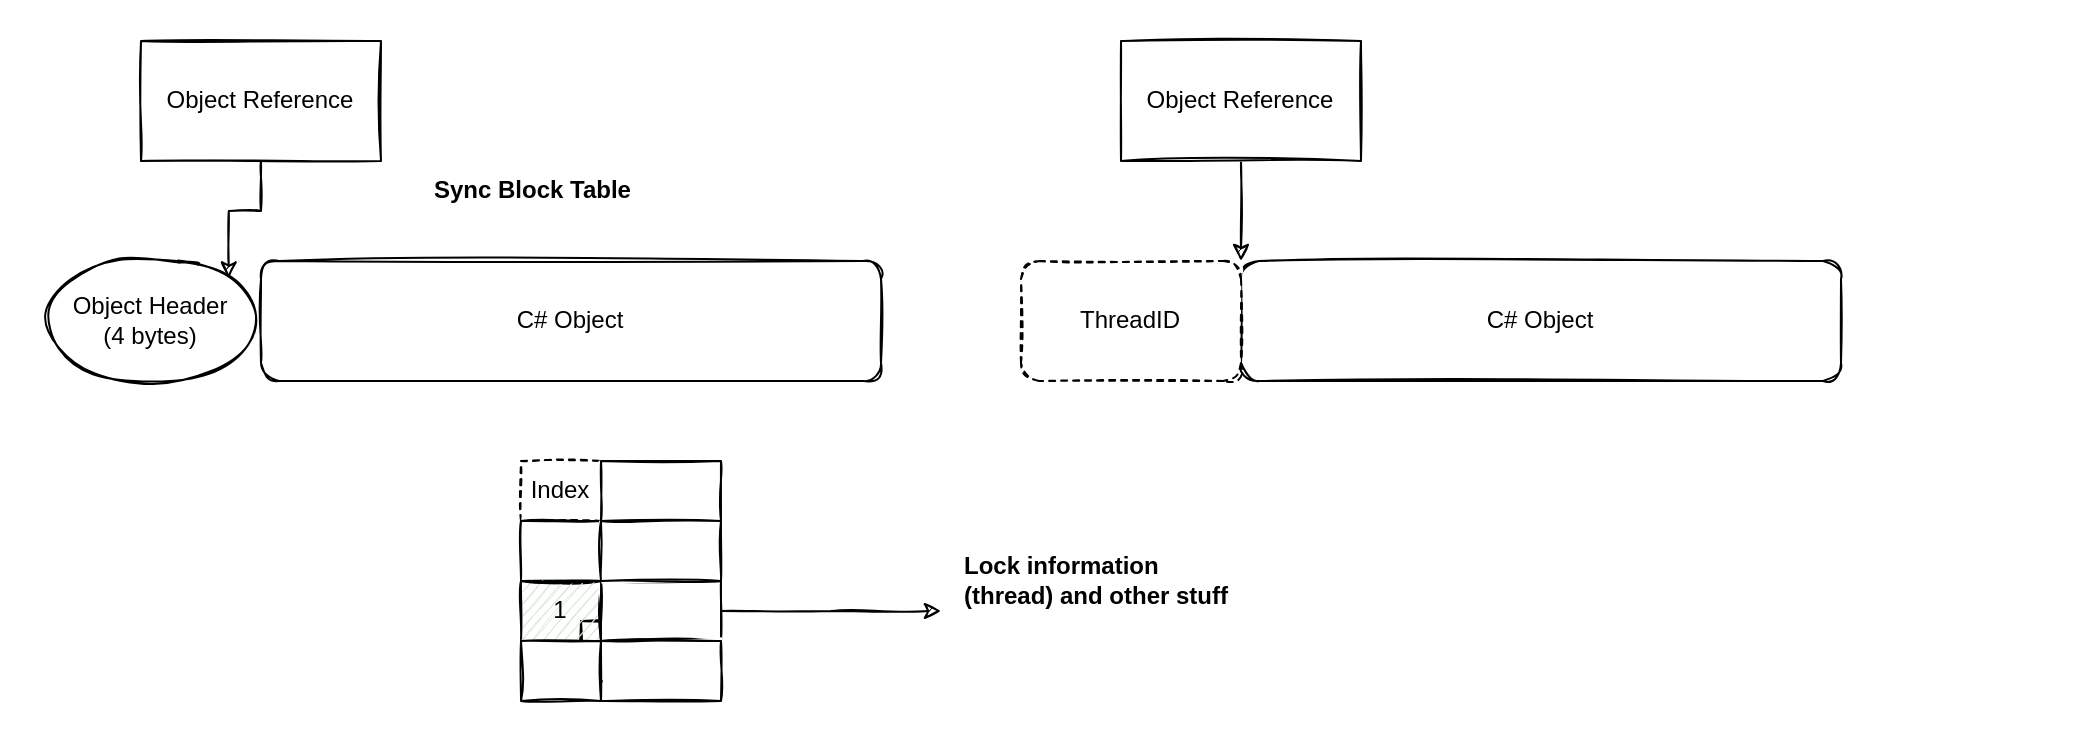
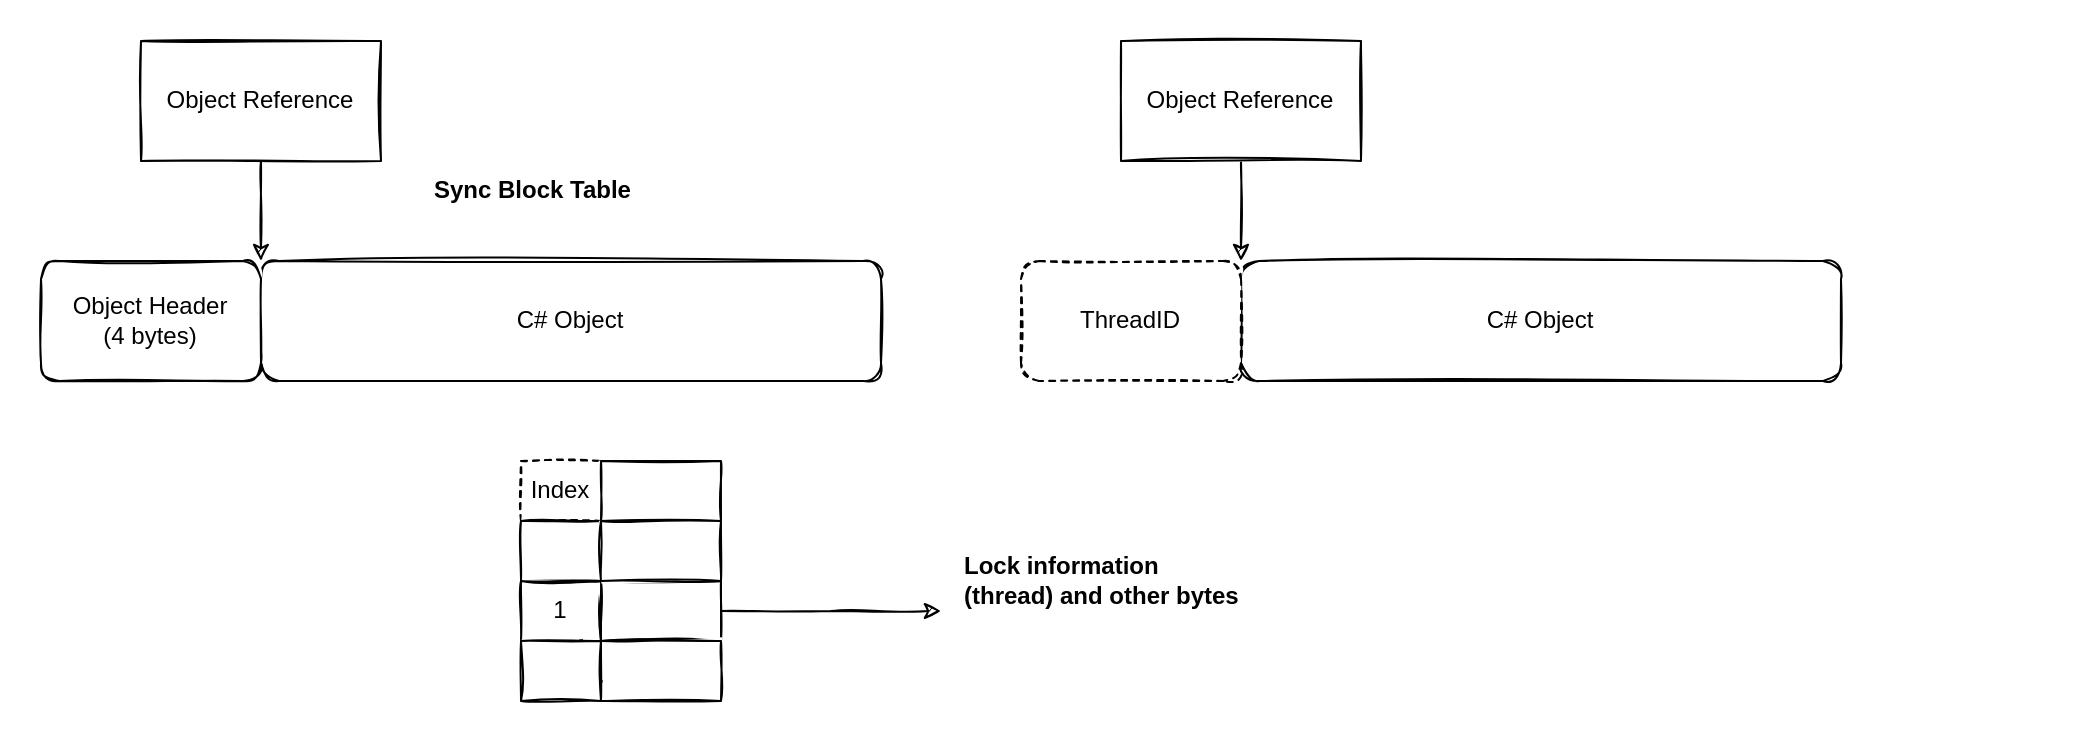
- <mxCell id="3" value="Object Header &lt;br&gt;(4 bytes)" style="ellipse;whiteSpace=wrap;html=1;sketch=1;" parent="1" vertex="1"><mxGeometry x="20" y="130" width="110" height="60" as="geometry" /></mxCell>
+ <mxCell id="3" value="Object Header &lt;br&gt;(4 bytes)" style="rounded=1;whiteSpace=wrap;html=1;sketch=1;" parent="1" vertex="1"><mxGeometry x="20" y="130" width="110" height="60" as="geometry" /></mxCell>
- <mxCell id="18" value="&lt;b&gt;Lock information (thread) and other stuff&lt;/b&gt;" style="text;html=1;strokeColor=none;fillColor=none;align=left;verticalAlign=middle;whiteSpace=wrap;rounded=0;sketch=1;" parent="1" vertex="1"><mxGeometry x="480" y="270" width="140" height="40" as="geometry" /></mxCell>
+ <mxCell id="18" value="&lt;b&gt;Lock information (thread) and other bytes&lt;/b&gt;" style="text;html=1;strokeColor=none;fillColor=none;align=left;verticalAlign=middle;whiteSpace=wrap;rounded=0;sketch=1;" parent="1" vertex="1"><mxGeometry x="480" y="270" width="140" height="40" as="geometry" /></mxCell>
- <mxCell id="11" value="1" style="rounded=0;whiteSpace=wrap;html=1;sketch=1;fillColor=#d5e8d4;" parent="6" vertex="1"><mxGeometry y="60" width="40" height="30" as="geometry" /></mxCell>
+ <mxCell id="11" value="1" style="rounded=0;whiteSpace=wrap;html=1;sketch=1;" parent="6" vertex="1"><mxGeometry y="60" width="40" height="30" as="geometry" /></mxCell>
